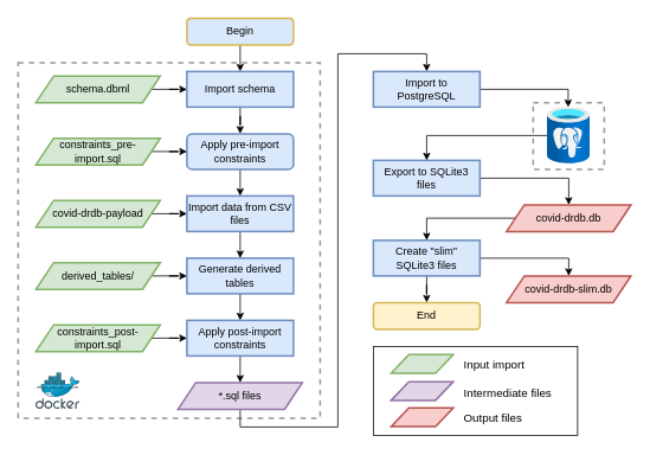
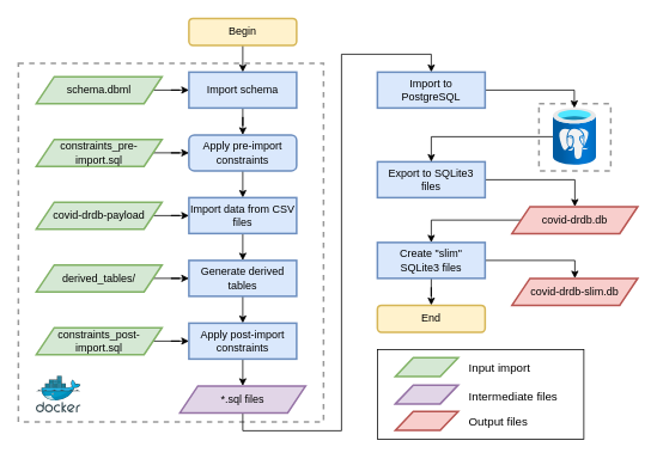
- <mxCell id="5" value="Begin" style="rounded=1;whiteSpace=wrap;html=1;fillColor=#dae8fc;strokeColor=#d6b656;strokeWidth=2;" parent="1" vertex="1"><mxGeometry x="210" y="20" width="120" height="30" as="geometry" /></mxCell>
+ <mxCell id="5" value="Begin" style="rounded=1;whiteSpace=wrap;html=1;fillColor=#fff2cc;strokeColor=#d6b656;strokeWidth=2;" parent="1" vertex="1"><mxGeometry x="210" y="20" width="120" height="30" as="geometry" /></mxCell>
